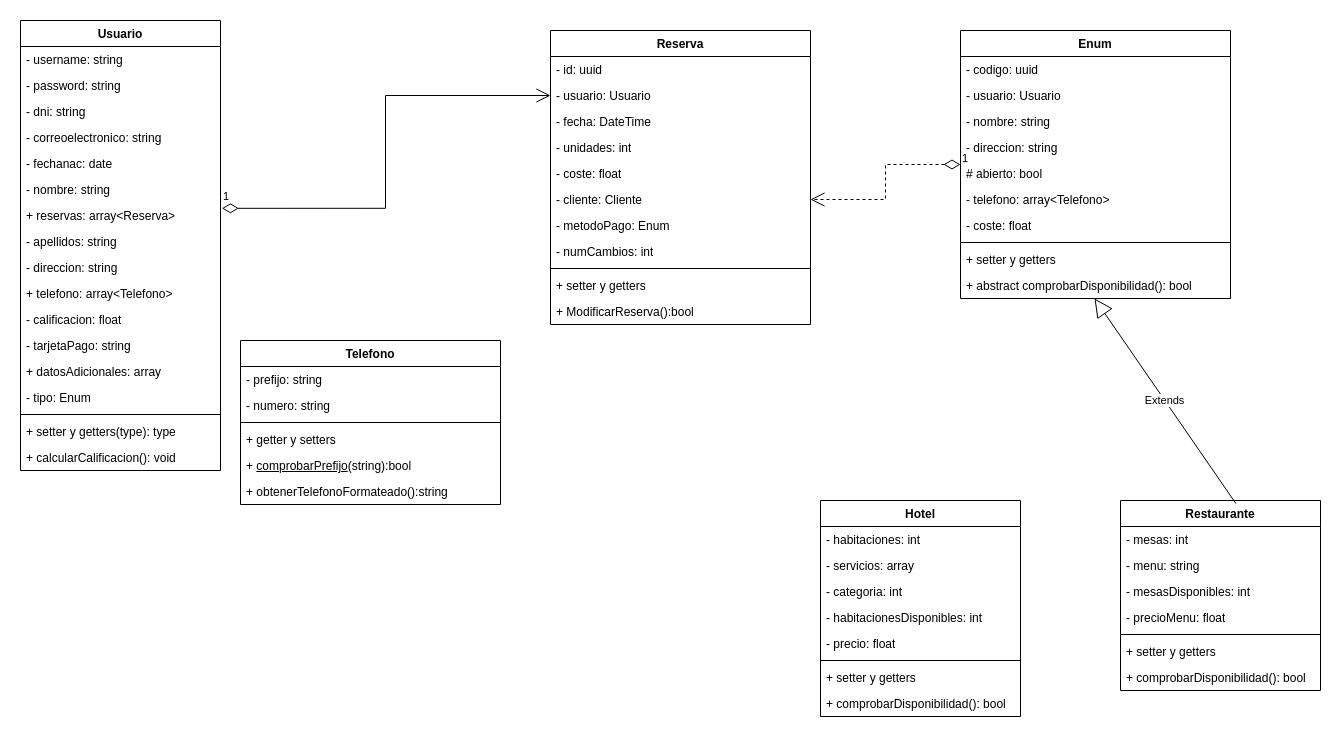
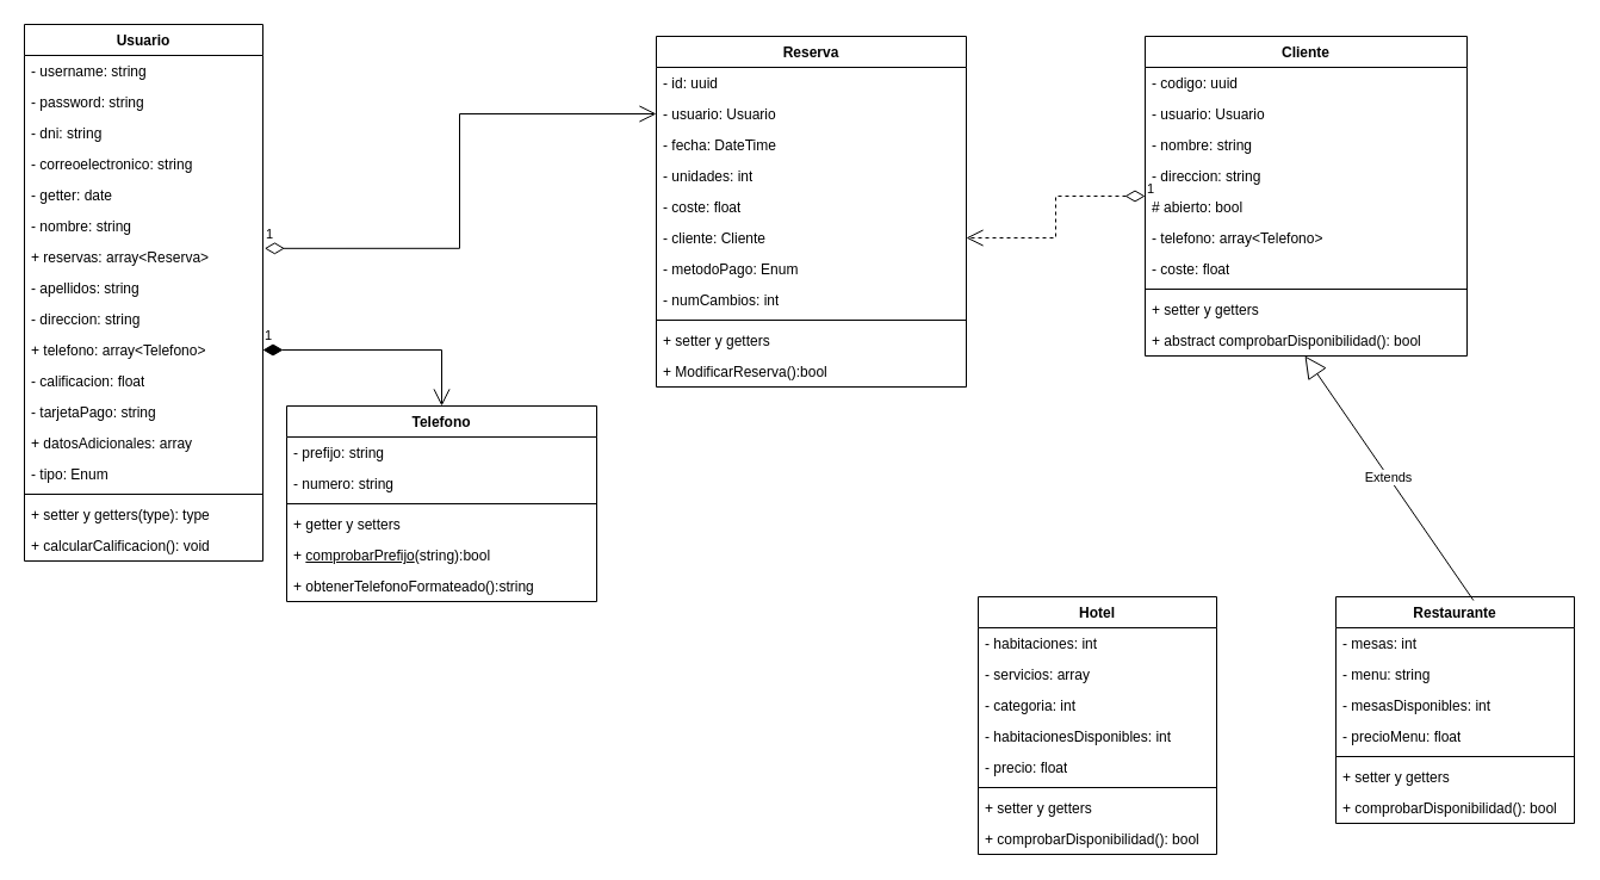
- <mxCell id="40" value="Enum" style="swimlane;fontStyle=1;align=center;verticalAlign=top;childLayout=stackLayout;horizontal=1;startSize=26;horizontalStack=0;resizeParent=1;resizeParentMax=0;resizeLast=0;collapsible=1;marginBottom=0;whiteSpace=wrap;html=1;" parent="1" vertex="1"><mxGeometry x="960" y="30" width="270" height="268" as="geometry" /></mxCell>
+ <mxCell id="40" value="Cliente" style="swimlane;fontStyle=1;align=center;verticalAlign=top;childLayout=stackLayout;horizontal=1;startSize=26;horizontalStack=0;resizeParent=1;resizeParentMax=0;resizeLast=0;collapsible=1;marginBottom=0;whiteSpace=wrap;html=1;" parent="1" vertex="1"><mxGeometry x="960" y="30" width="270" height="268" as="geometry" /></mxCell>
- <mxCell id="7" value="- fechanac: date" style="text;strokeColor=none;fillColor=none;align=left;verticalAlign=top;spacingLeft=4;spacingRight=4;overflow=hidden;rotatable=0;points=[[0,0.5],[1,0.5]];portConstraint=eastwest;whiteSpace=wrap;html=1;" parent="2" vertex="1"><mxGeometry y="130" width="200" height="26" as="geometry" /></mxCell>
+ <mxCell id="7" value="- getter: date" style="text;strokeColor=none;fillColor=none;align=left;verticalAlign=top;spacingLeft=4;spacingRight=4;overflow=hidden;rotatable=0;points=[[0,0.5],[1,0.5]];portConstraint=eastwest;whiteSpace=wrap;html=1;" parent="2" vertex="1"><mxGeometry y="130" width="200" height="26" as="geometry" /></mxCell>
+ <mxCell id="27" value="1" style="endArrow=open;html=1;endSize=12;startArrow=diamondThin;startSize=14;startFill=1;edgeStyle=orthogonalEdgeStyle;align=left;verticalAlign=bottom;rounded=0;entryX=0.5;entryY=0;entryDx=0;entryDy=0;exitX=1;exitY=0.5;exitDx=0;exitDy=0;" parent="1" source="12" target="20" edge="1"><mxGeometry x="-1" y="3" relative="1" as="geometry"><mxPoint x="200" y="267" as="sourcePoint" /><mxPoint x="320" y="266.71" as="targetPoint" /></mxGeometry></mxCell>
